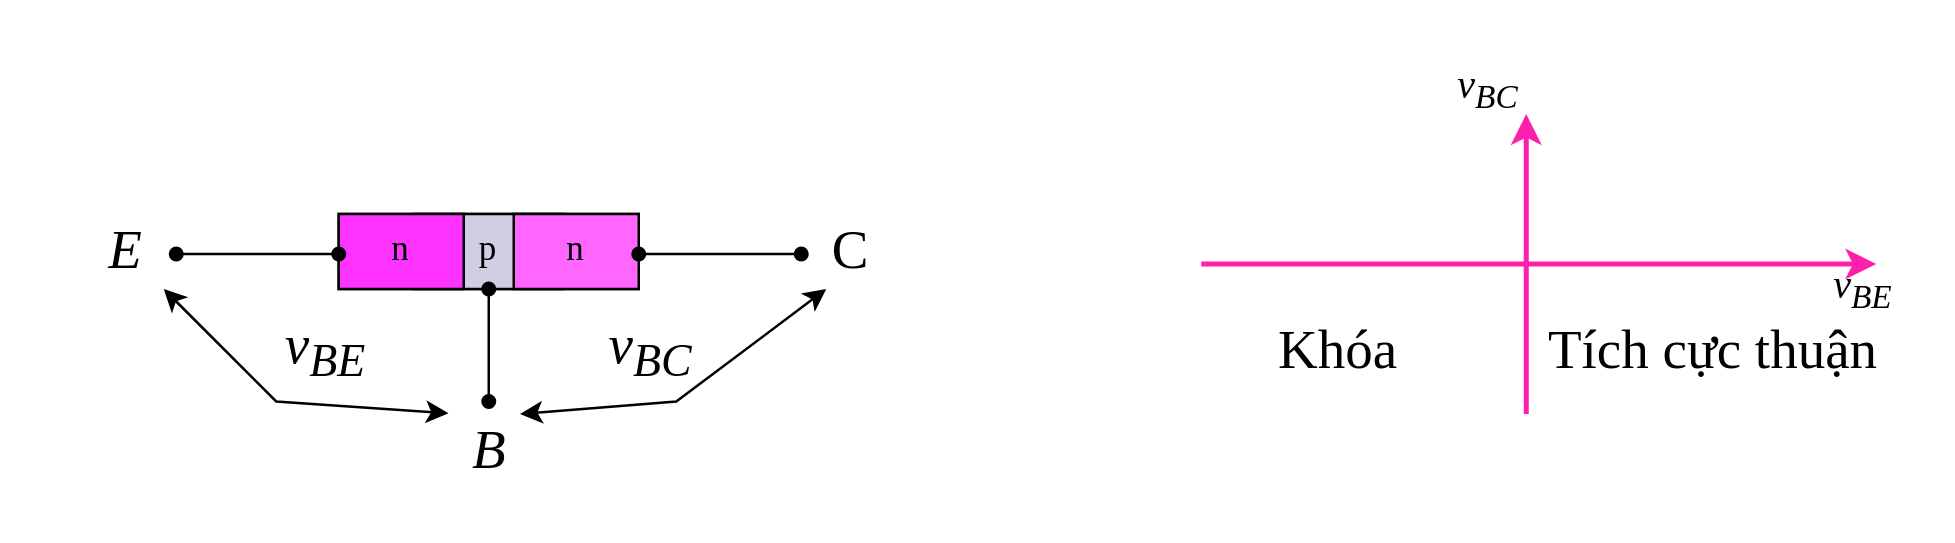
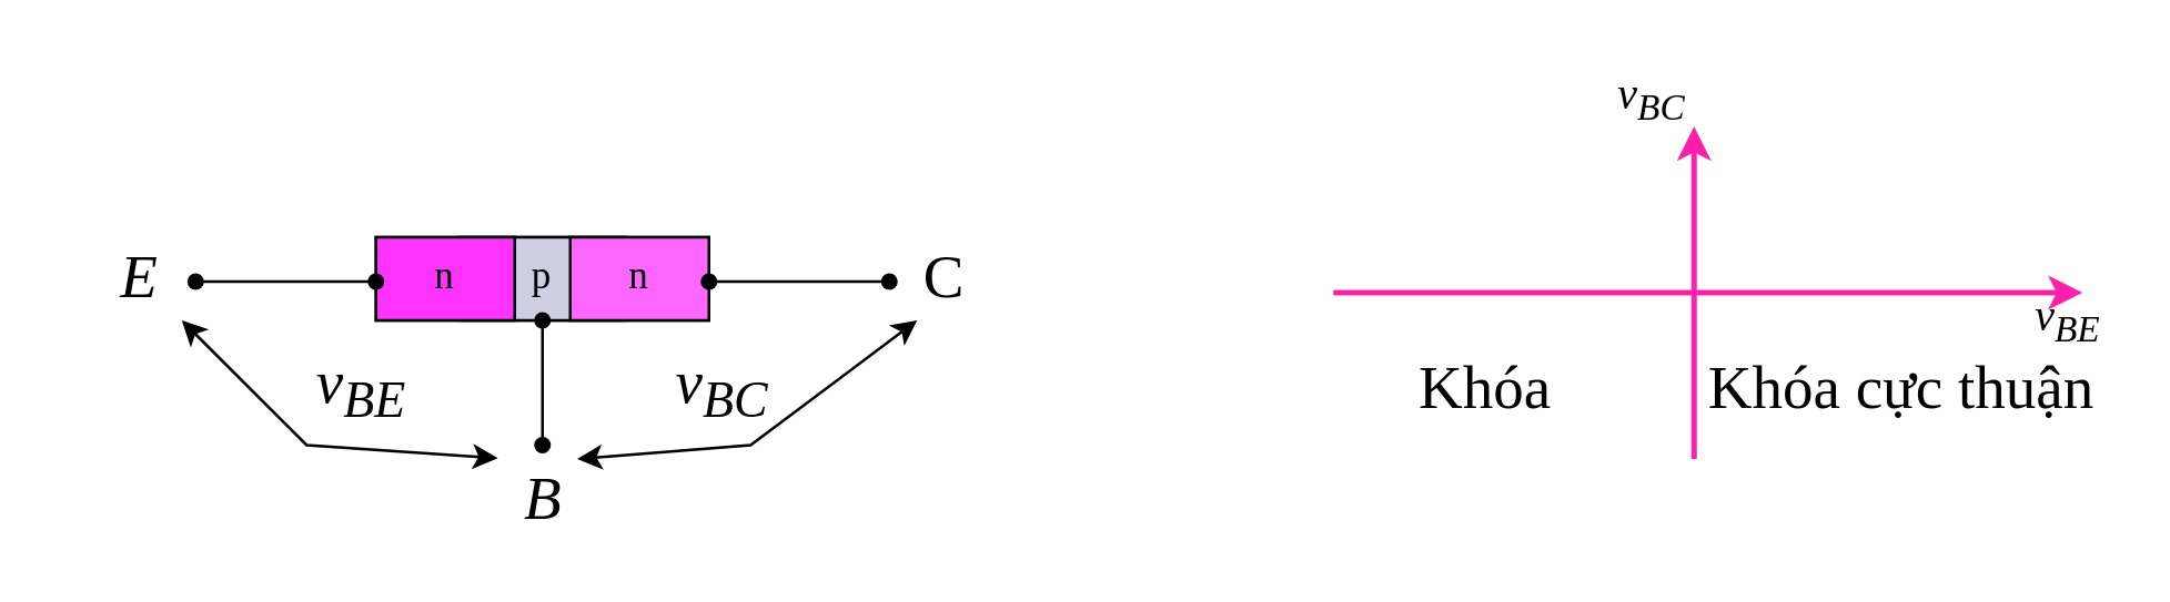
- <mxCell id="27" value="Tích cực thuận" style="text;html=1;strokeColor=none;fillColor=none;align=center;verticalAlign=middle;whiteSpace=wrap;rounded=0;fontSize=22;fontFamily=Times New Roman;fontColor=default;" vertex="1" parent="1"><mxGeometry x="610" y="125" width="150" height="30" as="geometry" /></mxCell>
+ <mxCell id="27" value="Khóa cực thuận" style="text;html=1;strokeColor=none;fillColor=none;align=center;verticalAlign=middle;whiteSpace=wrap;rounded=0;fontSize=22;fontFamily=Times New Roman;fontColor=default;" vertex="1" parent="1"><mxGeometry x="610" y="125" width="150" height="30" as="geometry" /></mxCell>
